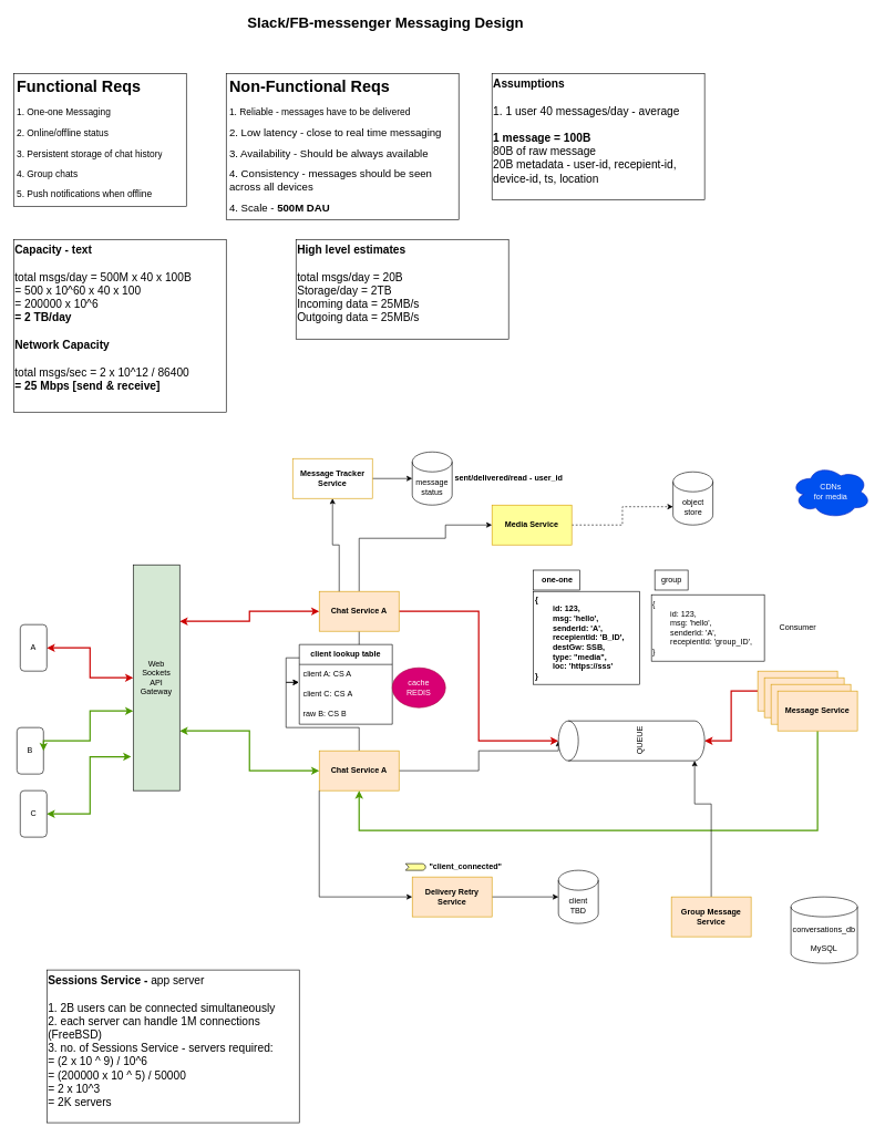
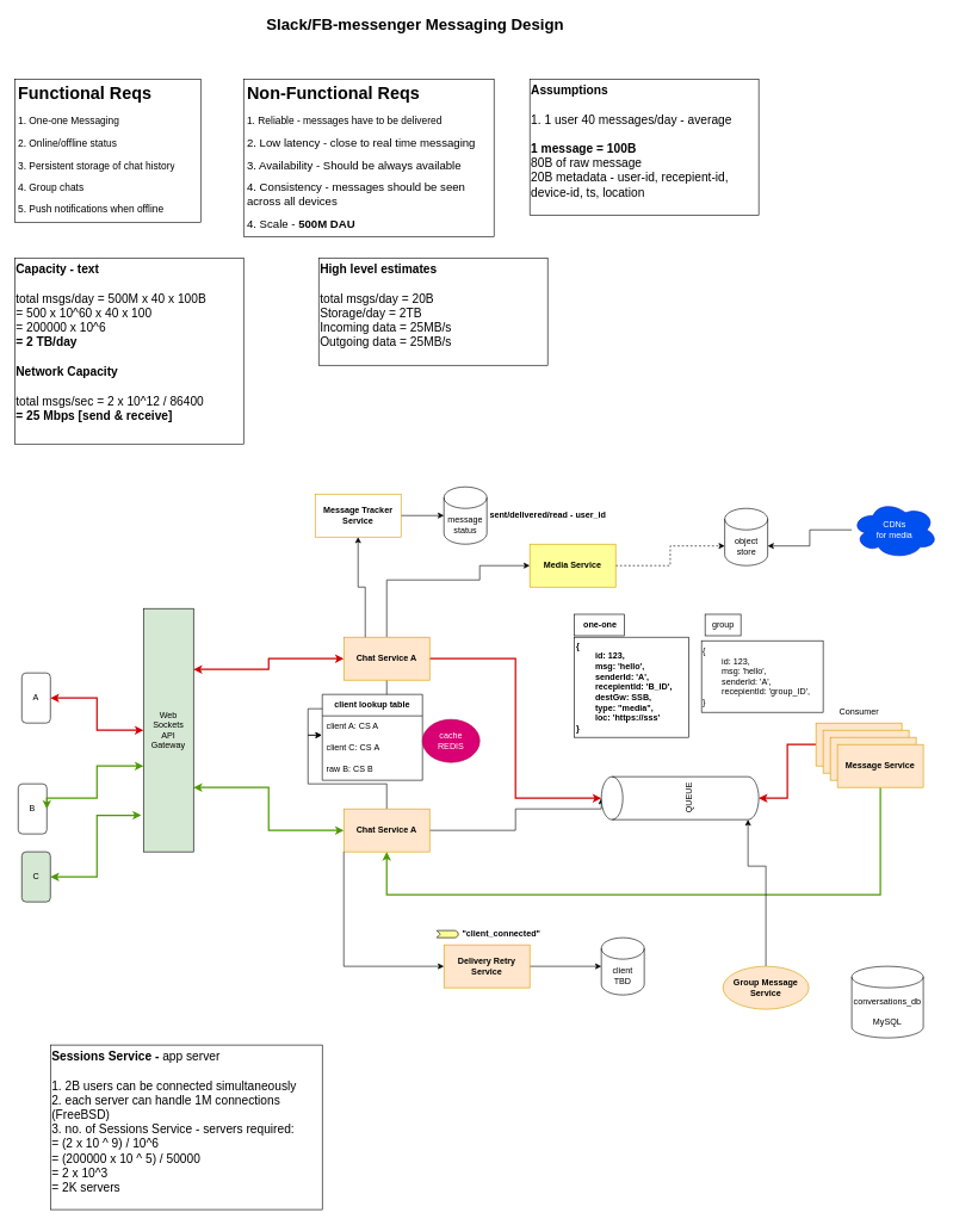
+ <mxCell id="56" style="edgeStyle=orthogonalEdgeStyle;rounded=0;orthogonalLoop=1;jettySize=auto;html=1;entryX=1;entryY=0;entryDx=0;entryDy=52.5;entryPerimeter=0;" edge="1" parent="1" source="57" target="48"><mxGeometry relative="1" as="geometry" /></mxCell>
- <mxCell id="28" value="Consumer" style="text;html=1;align=center;verticalAlign=middle;resizable=0;points=[];autosize=1;strokeColor=none;fillColor=none;" vertex="1" parent="1"><mxGeometry x="1160" y="930" width="80" height="30" as="geometry" /></mxCell>
+ <mxCell id="28" value="Consumer" style="text;html=1;align=center;verticalAlign=middle;resizable=0;points=[];autosize=1;strokeColor=none;fillColor=none;" vertex="1" parent="1"><mxGeometry x="1160" y="980" width="80" height="30" as="geometry" /></mxCell>
- <mxCell id="35" value="C" style="rounded=1;whiteSpace=wrap;html=1;" vertex="1" parent="1"><mxGeometry x="30" y="1190" width="40" height="70" as="geometry" /></mxCell>
+ <mxCell id="35" value="C" style="rounded=1;whiteSpace=wrap;html=1;fillColor=#d5e8d4;" vertex="1" parent="1"><mxGeometry x="30" y="1190" width="40" height="70" as="geometry" /></mxCell>
- <mxCell id="47" value="Group Message Service" style="rounded=0;whiteSpace=wrap;html=1;fillColor=#ffe6cc;strokeColor=#d79b00;fontStyle=1" vertex="1" parent="1"><mxGeometry x="1010" y="1350" width="120" height="60" as="geometry" /></mxCell>
+ <mxCell id="47" value="Group Message Service" style="ellipse;whiteSpace=wrap;html=1;fillColor=#ffe6cc;strokeColor=#d79b00;fontStyle=1;" vertex="1" parent="1"><mxGeometry x="1010" y="1350" width="120" height="60" as="geometry" /></mxCell>
